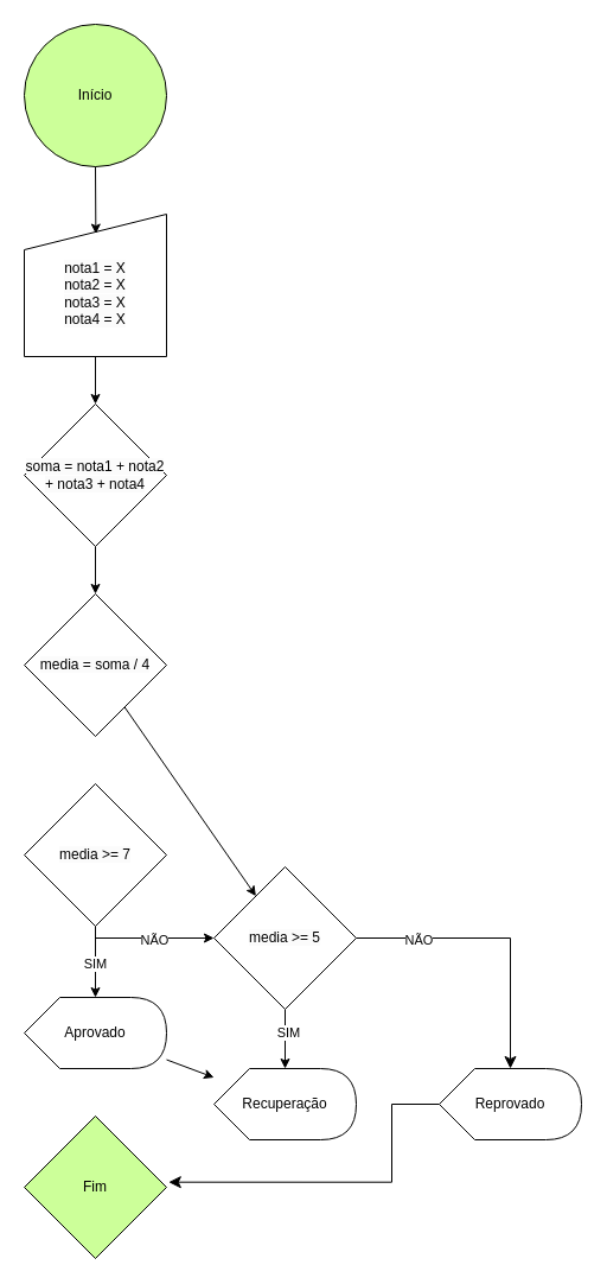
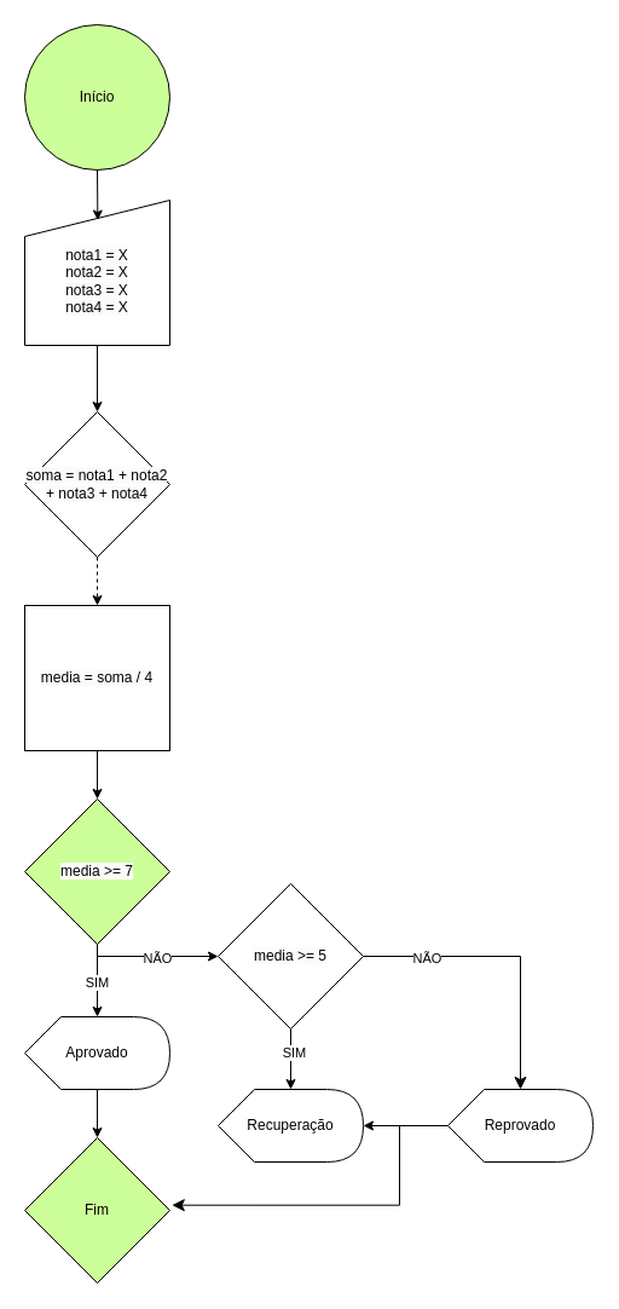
- <mxCell id="4" value="&lt;div&gt;&lt;span style=&quot;scrollbar-color: light-dark(#e2e2e2, #4b4b4b)&lt;br/&gt;&#09;&#09;&#09;&#09;&#09;light-dark(#fbfbfb, var(--dark-panel-color)); background-color: rgb(251, 251, 251); color: rgb(0, 0, 0);&quot;&gt;&lt;br&gt;&lt;/span&gt;&lt;/div&gt;&lt;span style=&quot;scrollbar-color: light-dark(#e2e2e2, #4b4b4b)&lt;br/&gt;&#09;&#09;&#09;&#09;&#09;light-dark(#fbfbfb, var(--dark-panel-color)); background-color: rgb(251, 251, 251); color: rgb(0, 0, 0);&quot;&gt;nota1 = X&lt;/span&gt;&lt;br style=&quot;scrollbar-color: light-dark(#e2e2e2, #4b4b4b)&lt;br/&gt;&#09;&#09;&#09;&#09;&#09;light-dark(#fbfbfb, var(--dark-panel-color)); background-color: rgb(251, 251, 251);&quot;&gt;&lt;span style=&quot;scrollbar-color: light-dark(#e2e2e2, #4b4b4b)&lt;br/&gt;&#09;&#09;&#09;&#09;&#09;light-dark(#fbfbfb, var(--dark-panel-color)); background-color: rgb(251, 251, 251); color: rgb(0, 0, 0);&quot;&gt;nota2 = X&lt;/span&gt;&lt;br style=&quot;scrollbar-color: light-dark(#e2e2e2, #4b4b4b)&lt;br/&gt;&#09;&#09;&#09;&#09;&#09;light-dark(#fbfbfb, var(--dark-panel-color)); background-color: rgb(251, 251, 251);&quot;&gt;&lt;span style=&quot;scrollbar-color: light-dark(#e2e2e2, #4b4b4b)&lt;br/&gt;&#09;&#09;&#09;&#09;&#09;light-dark(#fbfbfb, var(--dark-panel-color)); background-color: rgb(251, 251, 251); color: rgb(0, 0, 0);&quot;&gt;nota3 = X&lt;/span&gt;&lt;br style=&quot;scrollbar-color: light-dark(#e2e2e2, #4b4b4b)&lt;br/&gt;&#09;&#09;&#09;&#09;&#09;light-dark(#fbfbfb, var(--dark-panel-color)); background-color: rgb(251, 251, 251);&quot;&gt;&lt;span style=&quot;scrollbar-color: light-dark(#e2e2e2, #4b4b4b)&lt;br/&gt;&#09;&#09;&#09;&#09;&#09;light-dark(#fbfbfb, var(--dark-panel-color)); background-color: rgb(251, 251, 251); color: rgb(0, 0, 0);&quot;&gt;nota4 = X&lt;/span&gt;" style="shape=manualInput;whiteSpace=wrap;html=1;strokeColor=#000000;" vertex="1" parent="1"><mxGeometry x="20" y="180" width="120" height="120" as="geometry" /></mxCell>
+ <mxCell id="4" value="&lt;div&gt;&lt;span style=&quot;scrollbar-color: light-dark(#e2e2e2, #4b4b4b)&lt;br/&gt;&#09;&#09;&#09;&#09;&#09;light-dark(#fbfbfb, var(--dark-panel-color)); background-color: rgb(251, 251, 251); color: rgb(0, 0, 0);&quot;&gt;&lt;br&gt;&lt;/span&gt;&lt;/div&gt;&lt;span style=&quot;scrollbar-color: light-dark(#e2e2e2, #4b4b4b)&lt;br/&gt;&#09;&#09;&#09;&#09;&#09;light-dark(#fbfbfb, var(--dark-panel-color)); background-color: rgb(251, 251, 251); color: rgb(0, 0, 0);&quot;&gt;nota1 = X&lt;/span&gt;&lt;br style=&quot;scrollbar-color: light-dark(#e2e2e2, #4b4b4b)&lt;br/&gt;&#09;&#09;&#09;&#09;&#09;light-dark(#fbfbfb, var(--dark-panel-color)); background-color: rgb(251, 251, 251);&quot;&gt;&lt;span style=&quot;scrollbar-color: light-dark(#e2e2e2, #4b4b4b)&lt;br/&gt;&#09;&#09;&#09;&#09;&#09;light-dark(#fbfbfb, var(--dark-panel-color)); background-color: rgb(251, 251, 251); color: rgb(0, 0, 0);&quot;&gt;nota2 = X&lt;/span&gt;&lt;br style=&quot;scrollbar-color: light-dark(#e2e2e2, #4b4b4b)&lt;br/&gt;&#09;&#09;&#09;&#09;&#09;light-dark(#fbfbfb, var(--dark-panel-color)); background-color: rgb(251, 251, 251);&quot;&gt;&lt;span style=&quot;scrollbar-color: light-dark(#e2e2e2, #4b4b4b)&lt;br/&gt;&#09;&#09;&#09;&#09;&#09;light-dark(#fbfbfb, var(--dark-panel-color)); background-color: rgb(251, 251, 251); color: rgb(0, 0, 0);&quot;&gt;nota3 = X&lt;/span&gt;&lt;br style=&quot;scrollbar-color: light-dark(#e2e2e2, #4b4b4b)&lt;br/&gt;&#09;&#09;&#09;&#09;&#09;light-dark(#fbfbfb, var(--dark-panel-color)); background-color: rgb(251, 251, 251);&quot;&gt;&lt;span style=&quot;scrollbar-color: light-dark(#e2e2e2, #4b4b4b)&lt;br/&gt;&#09;&#09;&#09;&#09;&#09;light-dark(#fbfbfb, var(--dark-panel-color)); background-color: rgb(251, 251, 251); color: rgb(0, 0, 0);&quot;&gt;nota4 = X&lt;/span&gt;" style="shape=manualInput;whiteSpace=wrap;html=1;strokeColor=#000000;" vertex="1" parent="1"><mxGeometry x="20" y="165" width="120" height="120" as="geometry" /></mxCell>
- <mxCell id="5" style="edgeStyle=none;html=1;" edge="1" parent="1" source="6" target="8"><mxGeometry relative="1" as="geometry" /></mxCell>
+ <mxCell id="5" style="edgeStyle=none;html=1;dashed=1;" edge="1" parent="1" source="6" target="8"><mxGeometry relative="1" as="geometry" /></mxCell>
- <mxCell id="8" value="&lt;span style=&quot;color: rgb(0, 0, 0); background-color: rgb(251, 251, 251);&quot;&gt;media = soma / 4&lt;/span&gt;" style="rhombus;whiteSpace=wrap;html=1;" vertex="1" parent="1"><mxGeometry x="20" y="500" width="120" height="120" as="geometry" /></mxCell>
+ <mxCell id="8" value="&lt;span style=&quot;color: rgb(0, 0, 0); background-color: rgb(251, 251, 251);&quot;&gt;media = soma / 4&lt;/span&gt;" style="rounded=0;whiteSpace=wrap;html=1;" vertex="1" parent="1"><mxGeometry x="20" y="500" width="120" height="120" as="geometry" /></mxCell>
- <mxCell id="7" style="edgeStyle=none;html=1;" edge="1" parent="1" source="8" target="18"><mxGeometry relative="1" as="geometry" /></mxCell>
+ <mxCell id="7" style="edgeStyle=none;html=1;entryX=0.5;entryY=0;entryDx=0;entryDy=0;" edge="1" parent="1" source="8" target="10"><mxGeometry relative="1" as="geometry" /></mxCell>
- <mxCell id="10" value="&lt;span style=&quot;color: rgb(0, 0, 0); background-color: rgb(251, 251, 251);&quot;&gt;media &amp;gt;= 7&lt;/span&gt;" style="rhombus;whiteSpace=wrap;html=1;" vertex="1" parent="1"><mxGeometry x="20" y="660" width="120" height="120" as="geometry" /></mxCell>
+ <mxCell id="10" value="&lt;span style=&quot;color: rgb(0, 0, 0); background-color: rgb(251, 251, 251);&quot;&gt;media &amp;gt;= 7&lt;/span&gt;" style="rhombus;whiteSpace=wrap;html=1;fillColor=#ccff99;" vertex="1" parent="1"><mxGeometry x="20" y="660" width="120" height="120" as="geometry" /></mxCell>
- <mxCell id="11" style="edgeStyle=none;html=1;" edge="1" parent="1" source="12" target="21"><mxGeometry relative="1" as="geometry" /></mxCell>
+ <mxCell id="11" style="edgeStyle=none;html=1;entryX=0.5;entryY=0;entryDx=0;entryDy=0;" edge="1" parent="1" source="12" target="15"><mxGeometry relative="1" as="geometry" /></mxCell>
+ <mxCell id="25" style="edgeStyle=none;html=1;entryX=1;entryY=0.5;entryDx=0;entryDy=0;entryPerimeter=0;" edge="1" parent="1" source="22" target="21"><mxGeometry relative="1" as="geometry"><Array as="points"><mxPoint x="340" y="930" /></Array></mxGeometry></mxCell>
